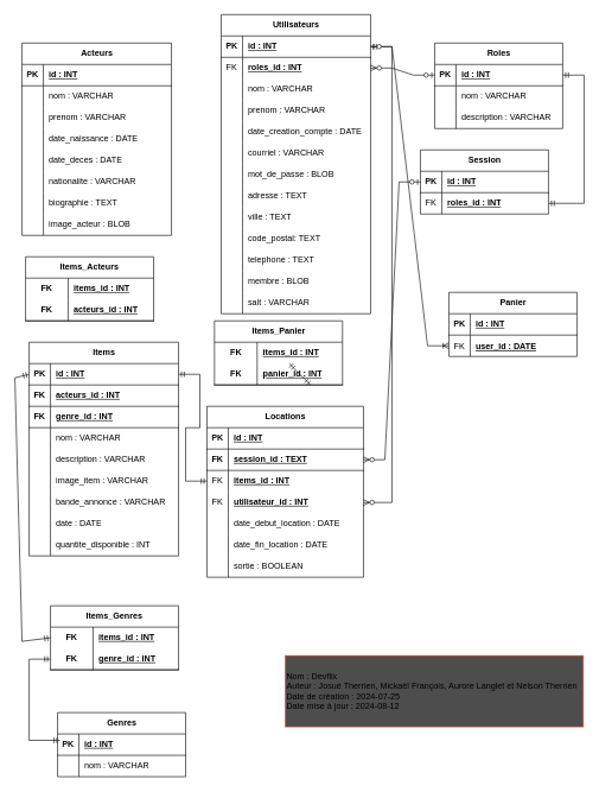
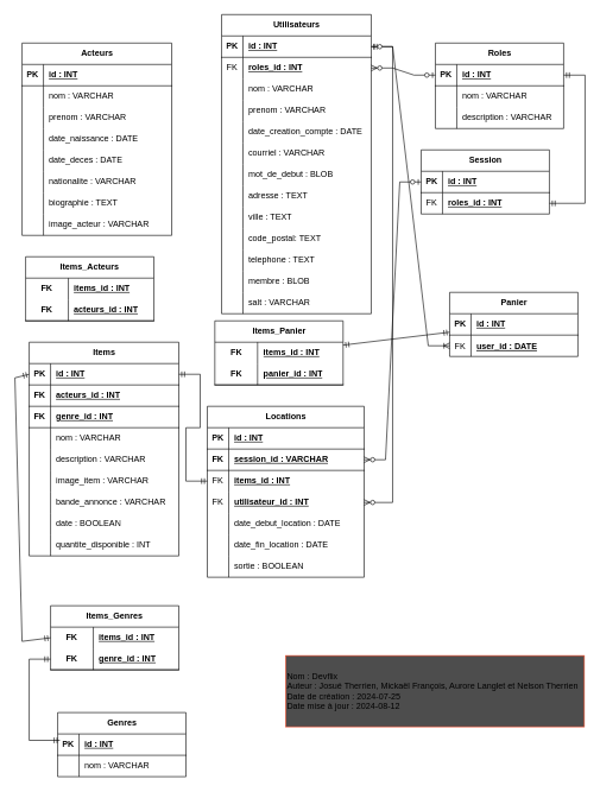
- <mxCell id="144" value="mot_de_passe : BLOB" style="shape=partialRectangle;connectable=0;fillColor=none;top=0;left=0;bottom=0;right=0;align=left;spacingLeft=6;overflow=hidden;whiteSpace=wrap;html=1;" parent="142" vertex="1"><mxGeometry x="30" width="180" height="30" as="geometry"><mxRectangle width="180" height="30" as="alternateBounds" /></mxGeometry></mxCell>
+ <mxCell id="144" value="mot_de_debut : BLOB" style="shape=partialRectangle;connectable=0;fillColor=none;top=0;left=0;bottom=0;right=0;align=left;spacingLeft=6;overflow=hidden;whiteSpace=wrap;html=1;" parent="142" vertex="1"><mxGeometry x="30" width="180" height="30" as="geometry"><mxRectangle width="180" height="30" as="alternateBounds" /></mxGeometry></mxCell>
- <mxCell id="86" value="image_acteur : BLOB" style="shape=partialRectangle;connectable=0;fillColor=none;top=0;left=0;bottom=0;right=0;align=left;spacingLeft=6;overflow=hidden;whiteSpace=wrap;html=1;" parent="84" vertex="1"><mxGeometry x="30" width="180" height="30" as="geometry"><mxRectangle width="180" height="30" as="alternateBounds" /></mxGeometry></mxCell>
+ <mxCell id="86" value="image_acteur : VARCHAR" style="shape=partialRectangle;connectable=0;fillColor=none;top=0;left=0;bottom=0;right=0;align=left;spacingLeft=6;overflow=hidden;whiteSpace=wrap;html=1;" parent="84" vertex="1"><mxGeometry x="30" width="180" height="30" as="geometry"><mxRectangle width="180" height="30" as="alternateBounds" /></mxGeometry></mxCell>
- <mxCell id="122" value="" style="endArrow=ERmandOne;html=1;rounded=0;startArrow=ERmandOne;startFill=0;endFill=0;" parent="1" source="108" target="114" edge="1"><mxGeometry relative="1" as="geometry"><mxPoint x="320" y="410" as="sourcePoint" /><mxPoint x="480" y="410" as="targetPoint" /></mxGeometry></mxCell>
+ <mxCell id="122" value="" style="endArrow=ERmandOne;html=1;rounded=0;startArrow=ERmandOne;startFill=0;endFill=0;" parent="1" source="108" target="87" edge="1"><mxGeometry relative="1" as="geometry"><mxPoint x="320" y="410" as="sourcePoint" /><mxPoint x="480" y="410" as="targetPoint" /></mxGeometry></mxCell>
- <mxCell id="46" value="session_id : TEXT" style="shape=partialRectangle;connectable=0;fillColor=none;top=0;left=0;bottom=0;right=0;align=left;spacingLeft=6;fontStyle=5;overflow=hidden;whiteSpace=wrap;html=1;" parent="44" vertex="1"><mxGeometry x="30" width="190" height="30" as="geometry"><mxRectangle width="190" height="30" as="alternateBounds" /></mxGeometry></mxCell>
+ <mxCell id="46" value="session_id : VARCHAR" style="shape=partialRectangle;connectable=0;fillColor=none;top=0;left=0;bottom=0;right=0;align=left;spacingLeft=6;fontStyle=5;overflow=hidden;whiteSpace=wrap;html=1;" parent="44" vertex="1"><mxGeometry x="30" width="190" height="30" as="geometry"><mxRectangle width="190" height="30" as="alternateBounds" /></mxGeometry></mxCell>
- <mxCell id="36" value="date : DATE" style="shape=partialRectangle;connectable=0;fillColor=none;top=0;left=0;bottom=0;right=0;align=left;spacingLeft=6;overflow=hidden;whiteSpace=wrap;html=1;" parent="34" vertex="1"><mxGeometry x="30" width="180" height="30" as="geometry"><mxRectangle width="180" height="30" as="alternateBounds" /></mxGeometry></mxCell>
+ <mxCell id="36" value="date : BOOLEAN" style="shape=partialRectangle;connectable=0;fillColor=none;top=0;left=0;bottom=0;right=0;align=left;spacingLeft=6;overflow=hidden;whiteSpace=wrap;html=1;" parent="34" vertex="1"><mxGeometry x="30" width="180" height="30" as="geometry"><mxRectangle width="180" height="30" as="alternateBounds" /></mxGeometry></mxCell>
